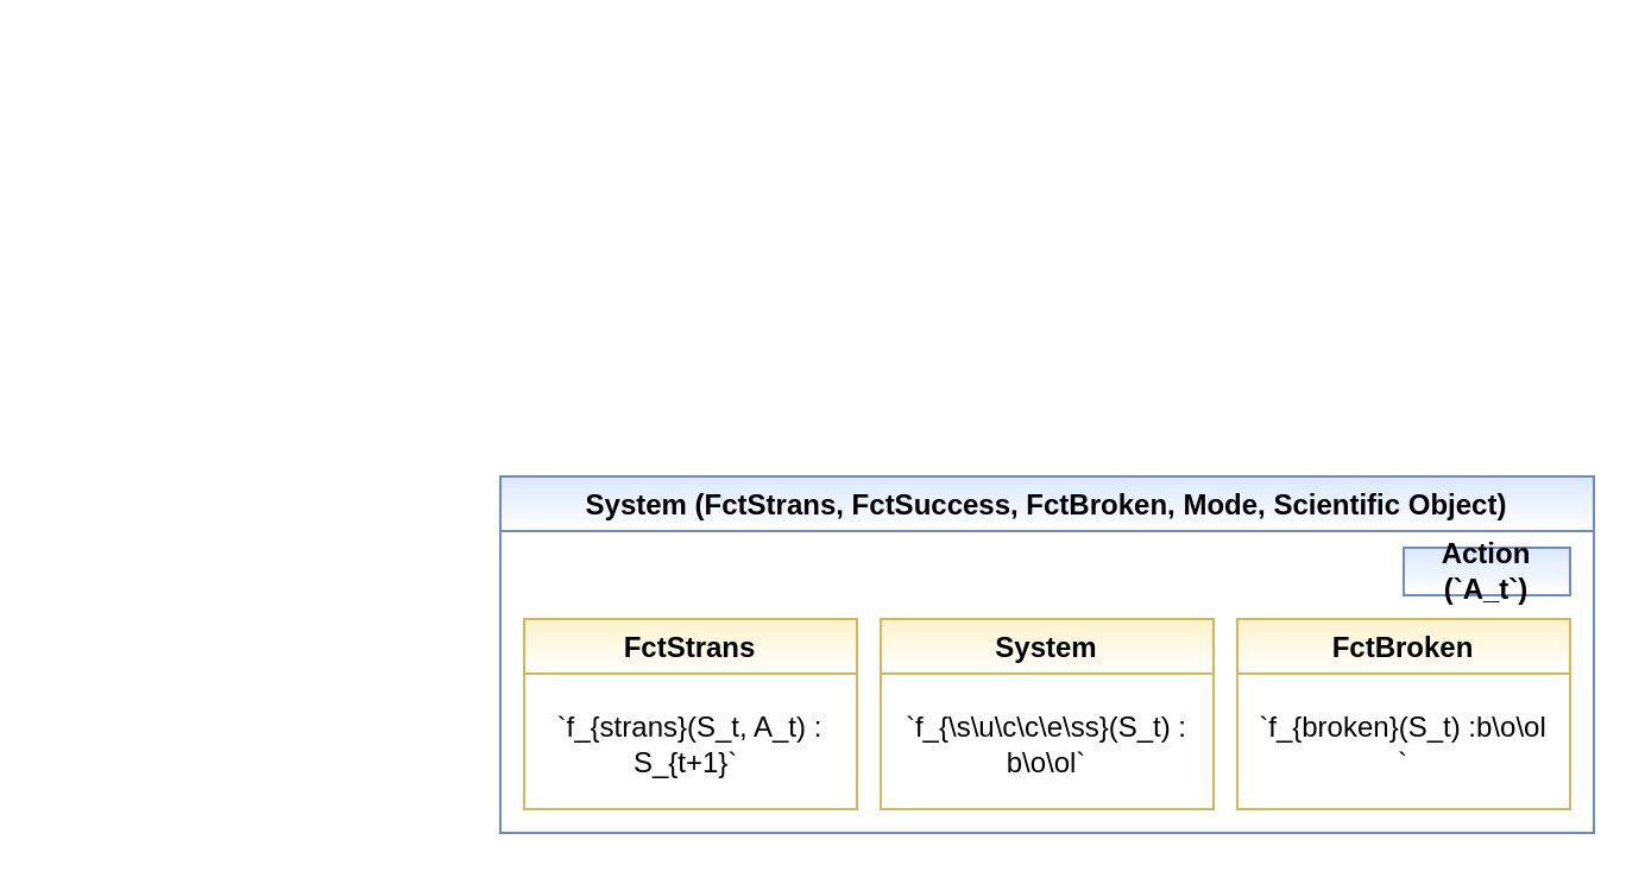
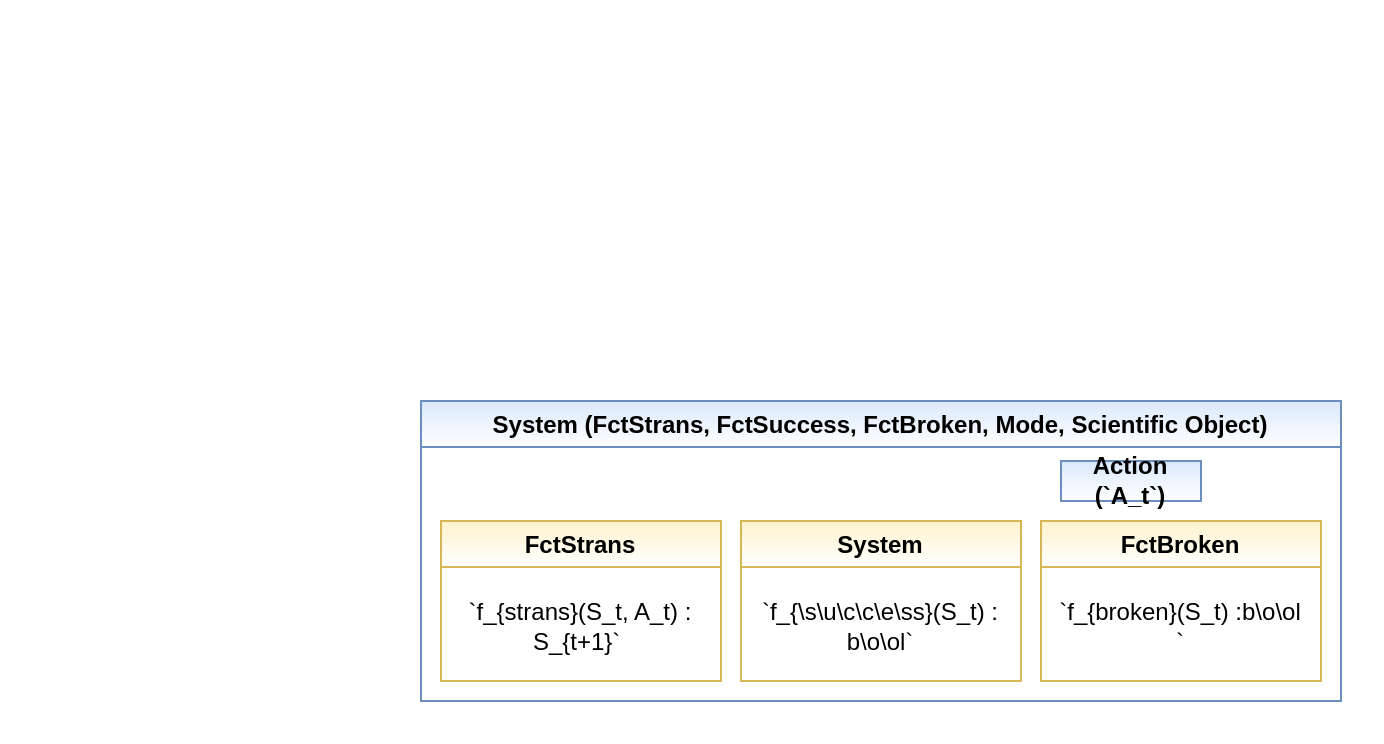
- <mxCell id="9" value="&lt;b&gt;Action (`A_t`)&lt;/b&gt;" style="rounded=0;whiteSpace=wrap;html=1;fillColor=#dae8fc;strokeColor=#6c8ebf;swimlaneLine=1;gradientColor=#FFFFFF;" parent="2" vertex="1"><mxGeometry x="380" y="30" width="70" height="20" as="geometry" /></mxCell>
+ <mxCell id="9" value="&lt;b&gt;Action (`A_t`)&lt;/b&gt;" style="rounded=0;whiteSpace=wrap;html=1;fillColor=#dae8fc;strokeColor=#6c8ebf;swimlaneLine=1;gradientColor=#FFFFFF;" parent="2" vertex="1"><mxGeometry x="320" y="30" width="70" height="20" as="geometry" /></mxCell>
